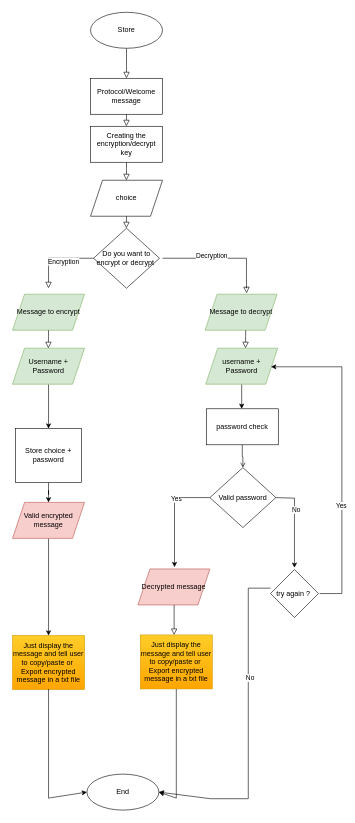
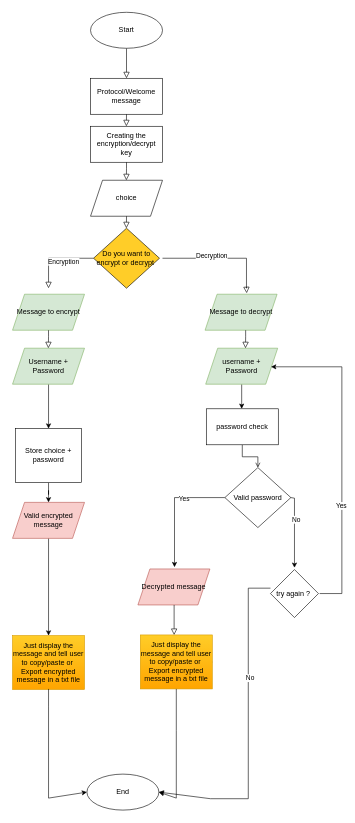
- <mxCell id="4" value="Store" style="ellipse;whiteSpace=wrap;html=1;" vertex="1" parent="1"><mxGeometry x="150" y="20" width="120" height="60" as="geometry" /></mxCell>
+ <mxCell id="4" value="Start" style="ellipse;whiteSpace=wrap;html=1;" vertex="1" parent="1"><mxGeometry x="150" y="20" width="120" height="60" as="geometry" /></mxCell>
- <mxCell id="6" value="Do you want to encrypt or decrypt&amp;nbsp;" style="rhombus;whiteSpace=wrap;html=1;" vertex="1" parent="1"><mxGeometry x="155" y="380" width="110" height="100" as="geometry" /></mxCell>
+ <mxCell id="6" value="Do you want to encrypt or decrypt&amp;nbsp;" style="rhombus;whiteSpace=wrap;html=1;fillColor=#ffcd28;" vertex="1" parent="1"><mxGeometry x="155" y="380" width="110" height="100" as="geometry" /></mxCell>
- <mxCell id="26" value="Valid password" style="rhombus;whiteSpace=wrap;html=1;" vertex="1" parent="1"><mxGeometry x="349" y="779" width="110" height="100" as="geometry" /></mxCell>
+ <mxCell id="26" value="Valid password" style="rhombus;whiteSpace=wrap;html=1;" vertex="1" parent="1"><mxGeometry x="374" y="779" width="110" height="100" as="geometry" /></mxCell>
